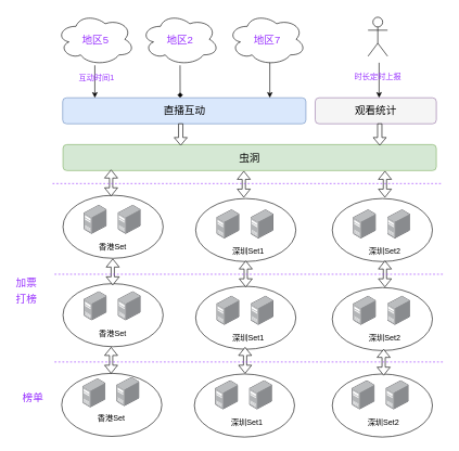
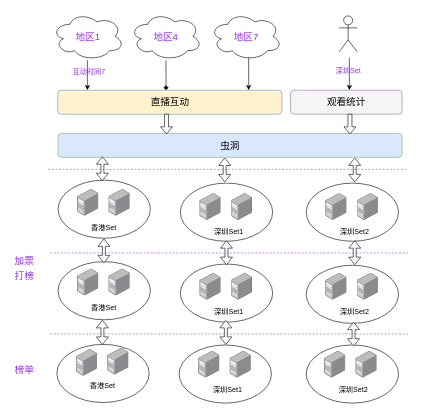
- <mxCell id="2" value="地区5" style="ellipse;shape=cloud;whiteSpace=wrap;html=1;fontSize=16;fontColor=#9933FF;" vertex="1" parent="1"><mxGeometry x="86" y="20" width="120" height="80" as="geometry" /></mxCell>
+ <mxCell id="2" value="地区1" style="ellipse;shape=cloud;whiteSpace=wrap;html=1;fontSize=16;fontColor=#9933FF;" vertex="1" parent="1"><mxGeometry x="86" y="20" width="120" height="80" as="geometry" /></mxCell>
- <mxCell id="3" value="地区2" style="ellipse;shape=cloud;whiteSpace=wrap;html=1;fontSize=16;fontColor=#9933FF;" vertex="1" parent="1"><mxGeometry x="216" y="20" width="120" height="80" as="geometry" /></mxCell>
+ <mxCell id="3" value="地区4" style="ellipse;shape=cloud;whiteSpace=wrap;html=1;fontSize=16;fontColor=#9933FF;" vertex="1" parent="1"><mxGeometry x="216" y="20" width="120" height="80" as="geometry" /></mxCell>
- <mxCell id="54" value="时长定时上报" style="text;html=1;strokeColor=none;fillColor=none;align=center;verticalAlign=middle;whiteSpace=wrap;rounded=0;fontColor=#9933FF;" vertex="1" parent="1"><mxGeometry x="534.56" y="108" width="90.87" height="20" as="geometry" /></mxCell>
+ <mxCell id="54" value="深圳Set" style="text;html=1;strokeColor=none;fillColor=none;align=center;verticalAlign=middle;whiteSpace=wrap;rounded=0;fontColor=#9933FF;" vertex="1" parent="1"><mxGeometry x="534.56" y="108" width="90.87" height="20" as="geometry" /></mxCell>
- <mxCell id="53" value="互动时间1" style="text;html=1;strokeColor=none;fillColor=none;align=center;verticalAlign=middle;whiteSpace=wrap;rounded=0;fontColor=#9933FF;" vertex="1" parent="1"><mxGeometry x="116.75" y="110" width="61.75" height="20" as="geometry" /></mxCell>
+ <mxCell id="53" value="互动时间7" style="text;html=1;strokeColor=none;fillColor=none;align=center;verticalAlign=middle;whiteSpace=wrap;rounded=0;fontColor=#9933FF;" vertex="1" parent="1"><mxGeometry x="116.75" y="110" width="61.75" height="20" as="geometry" /></mxCell>
- <mxCell id="5" value="&lt;font style=&quot;font-size: 16px&quot;&gt;直播互动&lt;/font&gt;" style="rounded=1;whiteSpace=wrap;html=1;fillColor=#dae8fc;strokeColor=#6c8ebf;" vertex="1" parent="1"><mxGeometry x="95.5" y="150" width="374" height="40" as="geometry" /></mxCell>
+ <mxCell id="5" value="&lt;font style=&quot;font-size: 16px&quot;&gt;直播互动&lt;/font&gt;" style="rounded=1;whiteSpace=wrap;html=1;fillColor=#fff2cc;strokeColor=#6c8ebf;" vertex="1" parent="1"><mxGeometry x="95.5" y="150" width="374" height="40" as="geometry" /></mxCell>
- <mxCell id="9" value="虫洞" style="rounded=1;whiteSpace=wrap;html=1;fillColor=#d5e8d4;strokeColor=#82b366;fontSize=16;" vertex="1" parent="1"><mxGeometry x="96" y="222" width="574" height="40" as="geometry" /></mxCell>
+ <mxCell id="9" value="虫洞" style="rounded=1;whiteSpace=wrap;html=1;fillColor=#dae8fc;strokeColor=#82b366;fontSize=16;" vertex="1" parent="1"><mxGeometry x="96" y="222" width="574" height="40" as="geometry" /></mxCell>
- <mxCell id="48" value="榜单" style="text;html=1;strokeColor=none;fillColor=none;align=center;verticalAlign=middle;whiteSpace=wrap;rounded=0;fontSize=16;fontColor=#9933FF;" vertex="1" parent="1"><mxGeometry x="30" y="601.5" width="40" height="20" as="geometry" /></mxCell>
+ <mxCell id="48" value="榜单" style="text;html=1;strokeColor=none;fillColor=none;align=center;verticalAlign=middle;whiteSpace=wrap;rounded=0;fontSize=16;fontColor=#9933FF;" vertex="1" parent="1"><mxGeometry x="20" y="606.5" width="40" height="20" as="geometry" /></mxCell>
